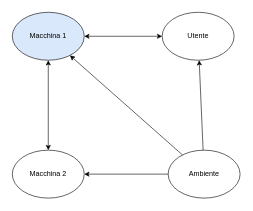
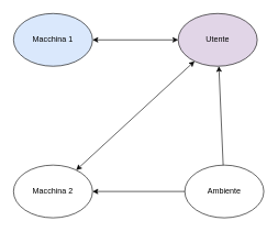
- <mxCell id="4" value="Utente" style="ellipse;whiteSpace=wrap;html=1;" vertex="1" parent="1"><mxGeometry x="270" y="20" width="120" height="80" as="geometry" /></mxCell>
+ <mxCell id="4" value="Utente" style="ellipse;whiteSpace=wrap;html=1;fillColor=#e1d5e7;" vertex="1" parent="1"><mxGeometry x="270" y="20" width="120" height="80" as="geometry" /></mxCell>
- <mxCell id="8" value="" style="endArrow=classic;html=1;" edge="1" parent="1" source="5" target="2"><mxGeometry width="50" height="50" relative="1" as="geometry"><mxPoint x="10" y="270" as="sourcePoint" /><mxPoint x="60" y="220" as="targetPoint" /></mxGeometry></mxCell>
- <mxCell id="9" value="" style="endArrow=classic;startArrow=classic;html=1;" edge="1" parent="1" source="3" target="2"><mxGeometry width="50" height="50" relative="1" as="geometry"><mxPoint x="10" y="190" as="sourcePoint" /><mxPoint x="60" y="140" as="targetPoint" /></mxGeometry></mxCell>
+ <mxCell id="9" value="" style="endArrow=classic;startArrow=classic;html=1;" edge="1" parent="1" source="3" target="4"><mxGeometry width="50" height="50" relative="1" as="geometry"><mxPoint x="10" y="190" as="sourcePoint" /><mxPoint x="60" y="140" as="targetPoint" /></mxGeometry></mxCell>
